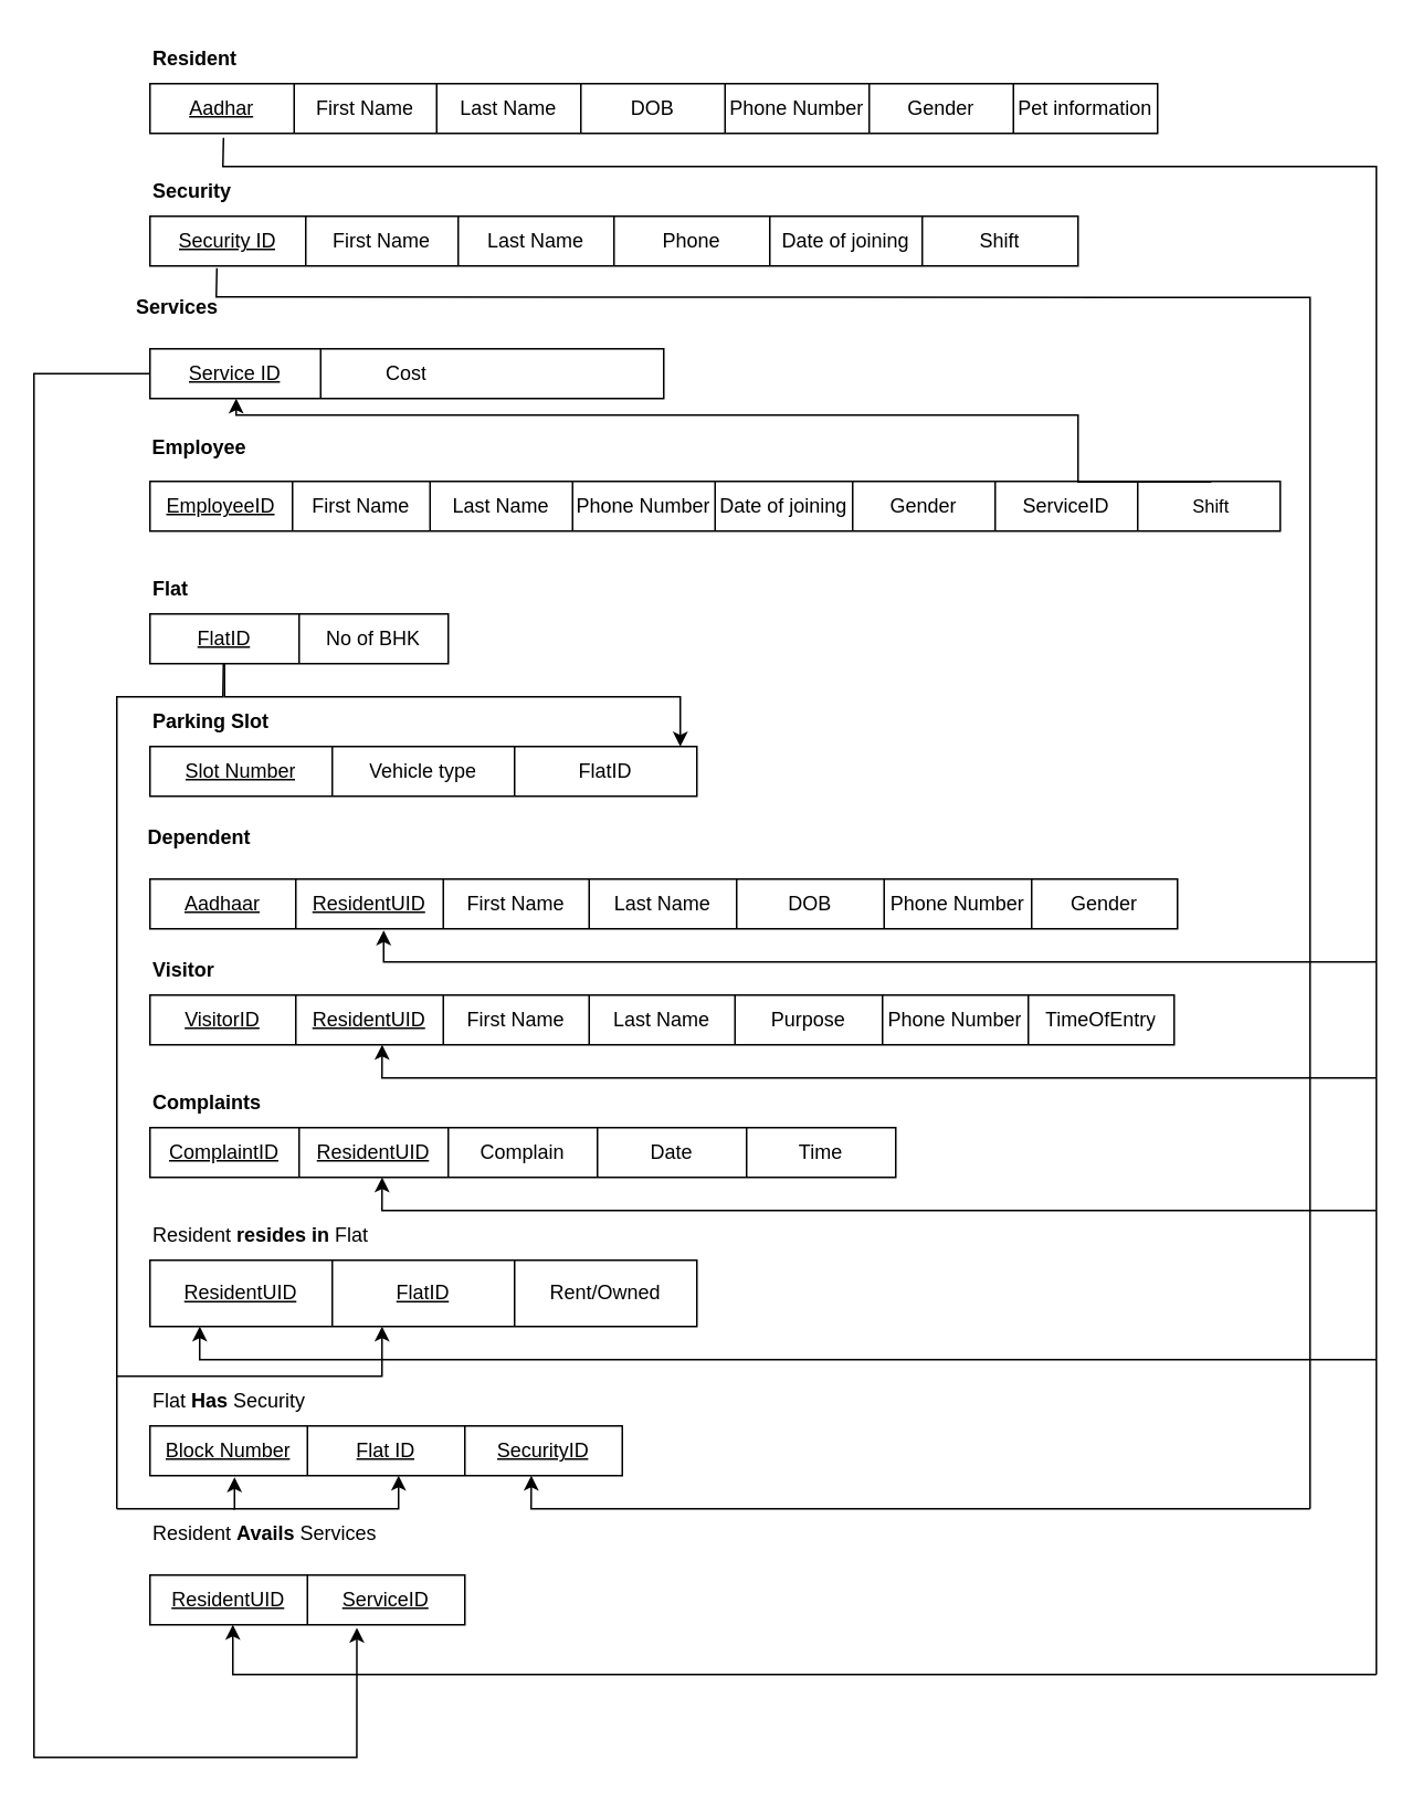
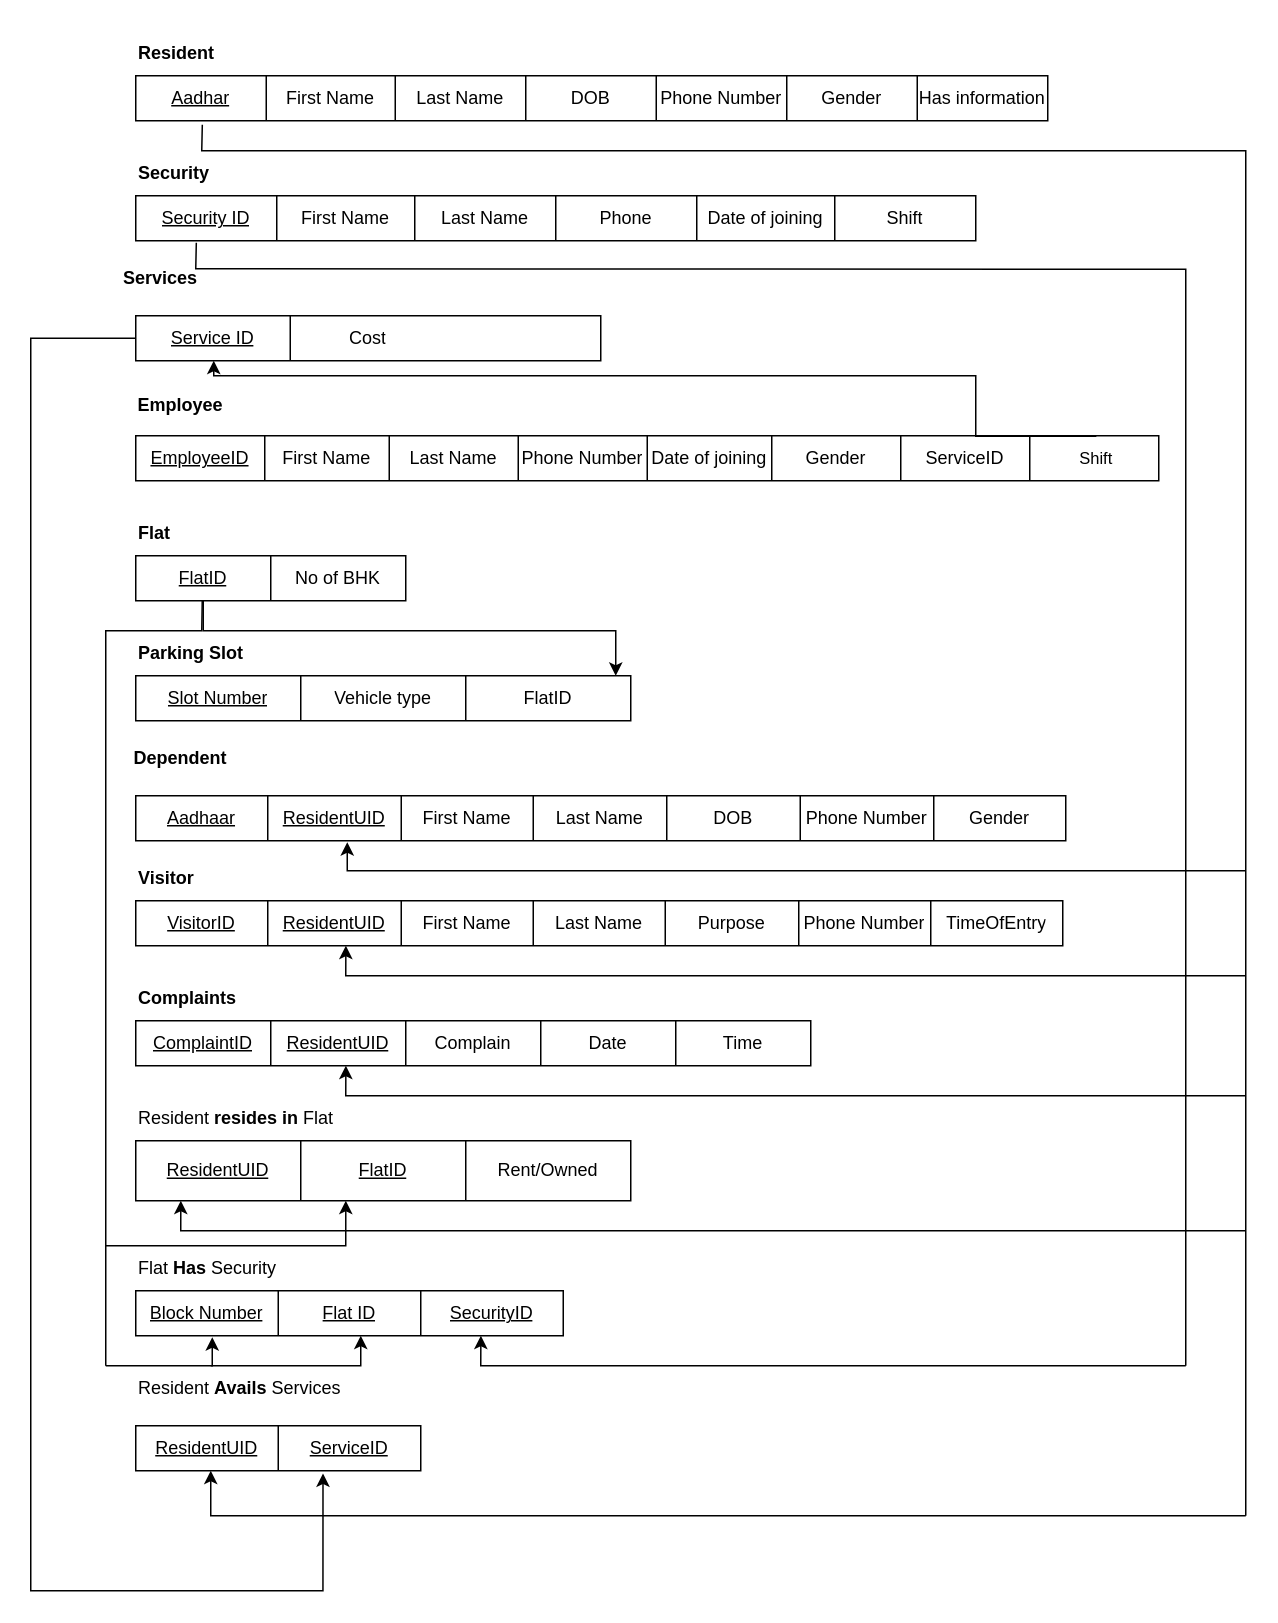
- <mxCell id="10" value="Pet information" style="shape=partialRectangle;html=1;whiteSpace=wrap;connectable=0;fillColor=none;top=0;left=0;bottom=0;right=0;overflow=hidden;pointerEvents=1;" parent="3" vertex="1"><mxGeometry x="521" width="87" height="30" as="geometry"><mxRectangle width="87" height="30" as="alternateBounds" /></mxGeometry></mxCell>
+ <mxCell id="10" value="Has information" style="shape=partialRectangle;html=1;whiteSpace=wrap;connectable=0;fillColor=none;top=0;left=0;bottom=0;right=0;overflow=hidden;pointerEvents=1;" parent="3" vertex="1"><mxGeometry x="521" width="87" height="30" as="geometry"><mxRectangle width="87" height="30" as="alternateBounds" /></mxGeometry></mxCell>
